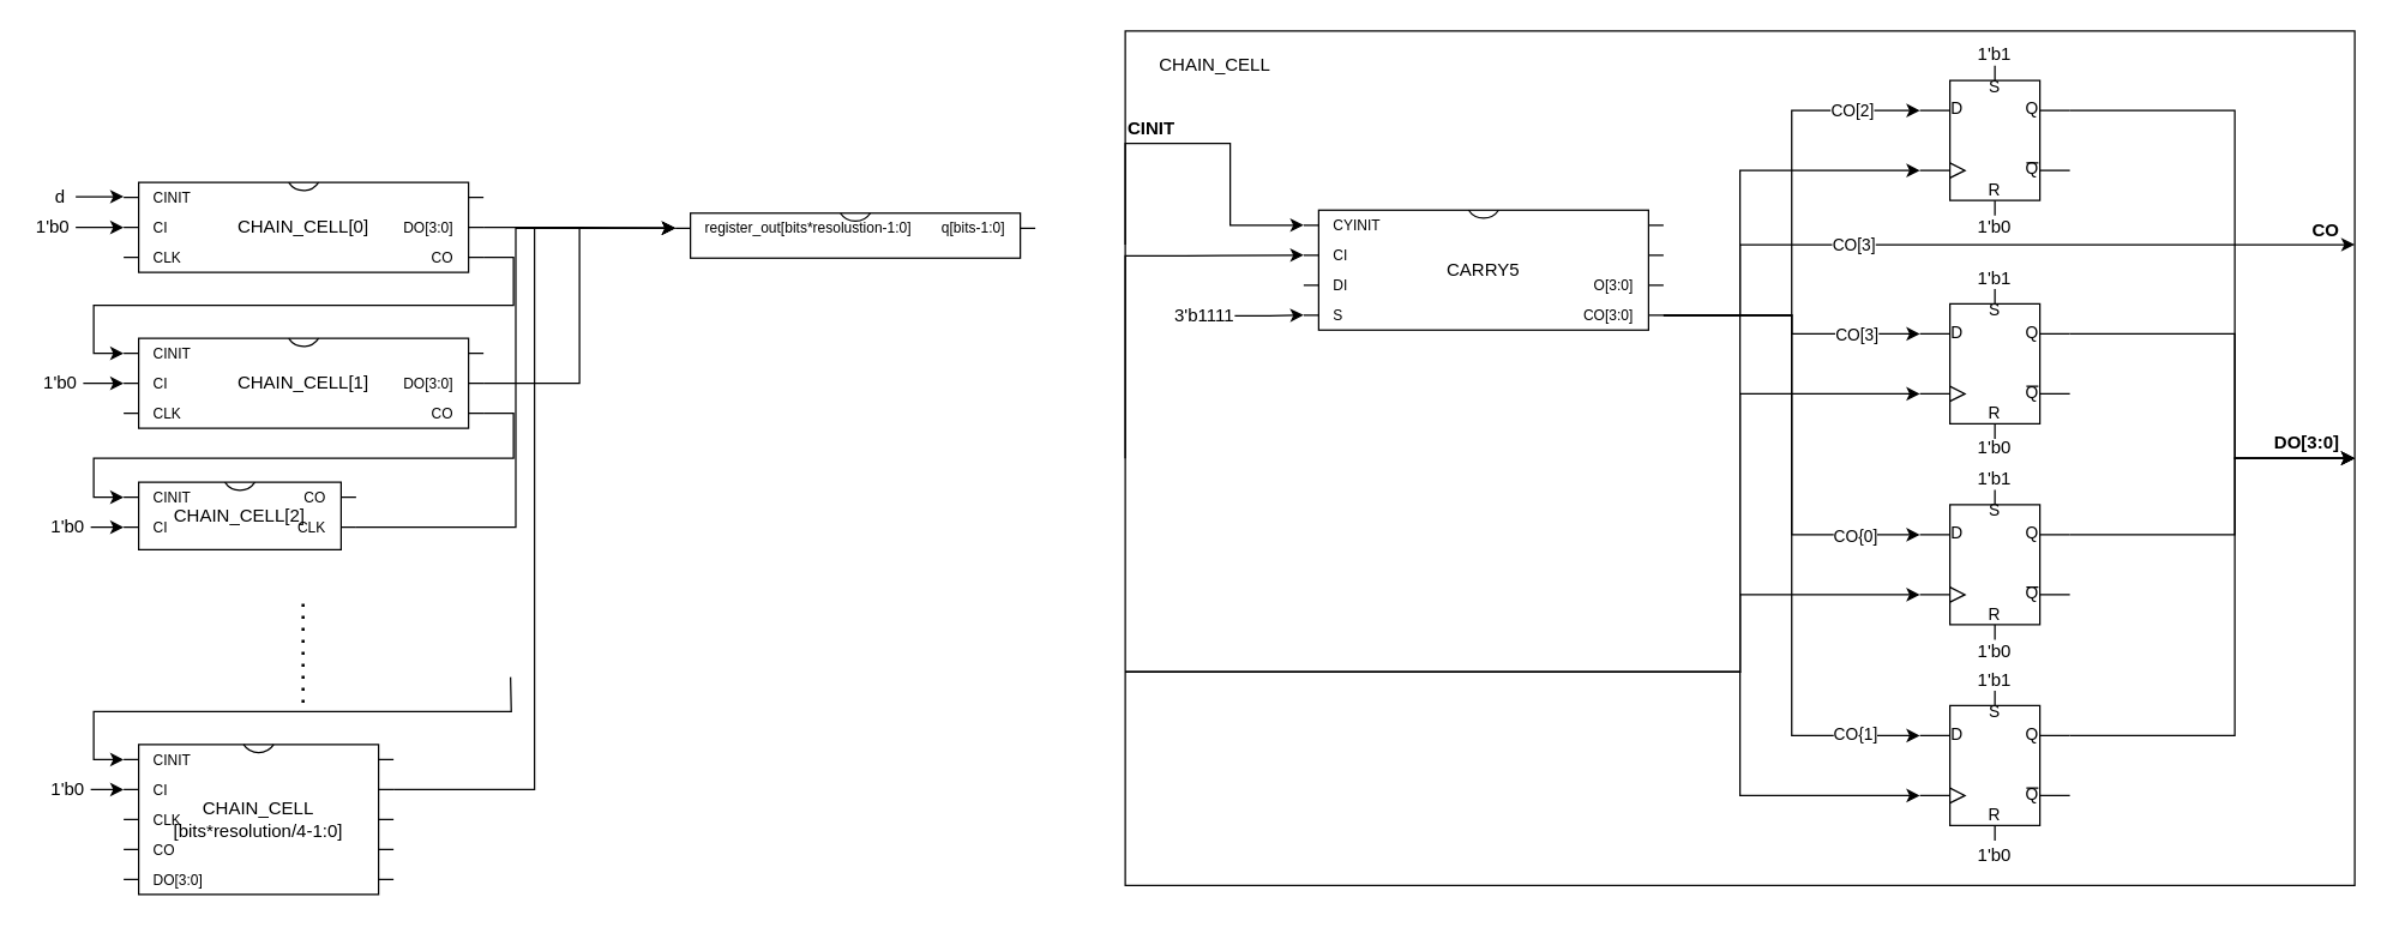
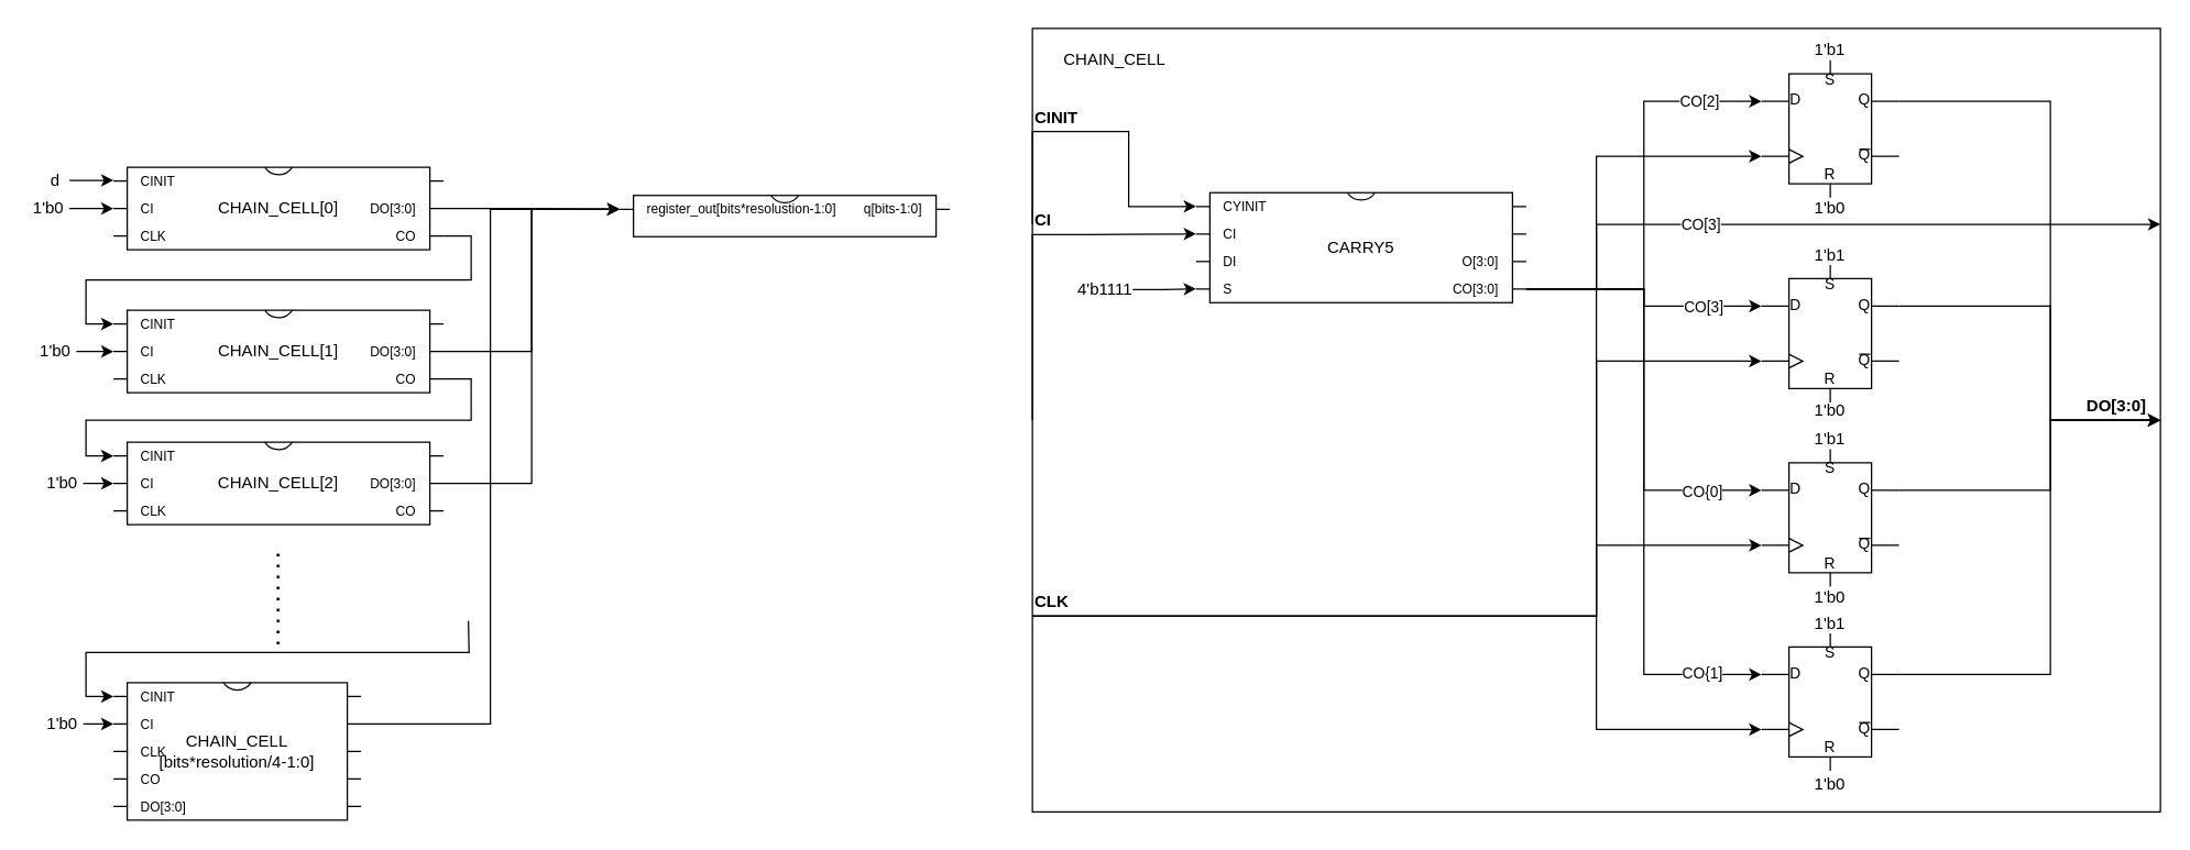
- <mxCell id="65" value="CO" style="text;html=1;align=right;verticalAlign=middle;whiteSpace=wrap;rounded=0;fontStyle=1" parent="25" vertex="1"><mxGeometry x="752" y="123" width="60" height="20" as="geometry" /></mxCell>
+ <mxCell id="63" value="CI" style="text;html=1;align=left;verticalAlign=middle;whiteSpace=wrap;rounded=0;fontStyle=1" parent="25" vertex="1"><mxGeometry y="130" width="60" height="20" as="geometry" /></mxCell>
- <mxCell id="28" value="3'b1111" style="text;html=1;align=center;verticalAlign=middle;whiteSpace=wrap;rounded=0;" parent="25" vertex="1"><mxGeometry x="33.0" y="182.5" width="40" height="15" as="geometry" /></mxCell>
+ <mxCell id="28" value="4'b1111" style="text;html=1;align=center;verticalAlign=middle;whiteSpace=wrap;rounded=0;" parent="25" vertex="1"><mxGeometry x="33.0" y="182.5" width="40" height="15" as="geometry" /></mxCell>
- <mxCell id="14" value="CHAIN_CELL[2&lt;span style=&quot;background-color: initial;&quot;&gt;]&lt;/span&gt;" style="shadow=0;dashed=0;align=center;html=1;strokeWidth=1;shape=mxgraph.electrical.logic_gates.dual_inline_ic;labelNames=CINIT,CI,CLK,CO,DO%5B3%3A0%5D;whiteSpace=wrap;pinLabelType=cust;labelCount=5;movable=1;resizable=1;rotatable=1;deletable=1;editable=1;locked=0;connectable=1;" parent="1" vertex="1"><mxGeometry x="82" y="321" width="155" height="45" as="geometry" /></mxCell>
+ <mxCell id="14" value="CHAIN_CELL[2&lt;span style=&quot;background-color: initial;&quot;&gt;]&lt;/span&gt;" style="shadow=0;dashed=0;align=center;html=1;strokeWidth=1;shape=mxgraph.electrical.logic_gates.dual_inline_ic;labelNames=CINIT,CI,CLK,CO,DO%5B3%3A0%5D;whiteSpace=wrap;pinLabelType=cust;labelCount=5;movable=1;resizable=1;rotatable=1;deletable=1;editable=1;locked=0;connectable=1;" parent="1" vertex="1"><mxGeometry x="82" y="321" width="240" height="60" as="geometry" /></mxCell>
+ <mxCell id="64" value="CLK" style="text;html=1;align=left;verticalAlign=middle;whiteSpace=wrap;rounded=0;fontStyle=1" parent="25" vertex="1"><mxGeometry y="407" width="60" height="20" as="geometry" /></mxCell>
